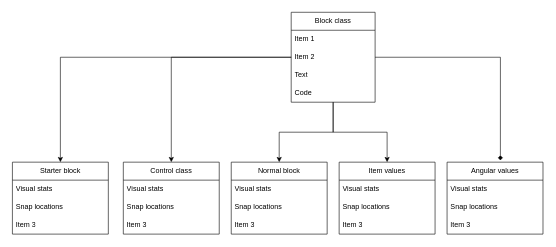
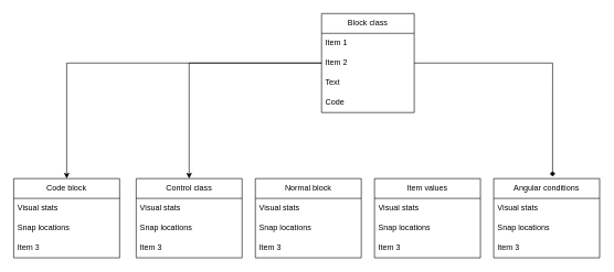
- <mxCell id="3" style="edgeStyle=orthogonalEdgeStyle;rounded=0;orthogonalLoop=1;jettySize=auto;html=1;entryX=0.5;entryY=0;entryDx=0;entryDy=0;" edge="1" parent="1" source="6" target="11"><mxGeometry relative="1" as="geometry" /></mxCell>
- <mxCell id="2" style="edgeStyle=orthogonalEdgeStyle;rounded=0;orthogonalLoop=1;jettySize=auto;html=1;entryX=0.5;entryY=0;entryDx=0;entryDy=0;" edge="1" parent="1" source="6" target="15"><mxGeometry relative="1" as="geometry" /></mxCell>
- <mxCell id="28" value="Starter block" style="swimlane;fontStyle=0;childLayout=stackLayout;horizontal=1;startSize=30;horizontalStack=0;resizeParent=1;resizeParentMax=0;resizeLast=0;collapsible=1;marginBottom=0;whiteSpace=wrap;html=1;" vertex="1" parent="1"><mxGeometry x="20" y="270" width="160" height="120" as="geometry" /></mxCell>
+ <mxCell id="28" value="Code block" style="swimlane;fontStyle=0;childLayout=stackLayout;horizontal=1;startSize=30;horizontalStack=0;resizeParent=1;resizeParentMax=0;resizeLast=0;collapsible=1;marginBottom=0;whiteSpace=wrap;html=1;" vertex="1" parent="1"><mxGeometry x="20" y="270" width="160" height="120" as="geometry" /></mxCell>
- <mxCell id="19" value="Angular values" style="swimlane;fontStyle=0;childLayout=stackLayout;horizontal=1;startSize=30;horizontalStack=0;resizeParent=1;resizeParentMax=0;resizeLast=0;collapsible=1;marginBottom=0;whiteSpace=wrap;html=1;" vertex="1" parent="1"><mxGeometry x="745" y="270" width="160" height="120" as="geometry" /></mxCell>
+ <mxCell id="19" value="Angular conditions" style="swimlane;fontStyle=0;childLayout=stackLayout;horizontal=1;startSize=30;horizontalStack=0;resizeParent=1;resizeParentMax=0;resizeLast=0;collapsible=1;marginBottom=0;whiteSpace=wrap;html=1;" vertex="1" parent="1"><mxGeometry x="745" y="270" width="160" height="120" as="geometry" /></mxCell>
